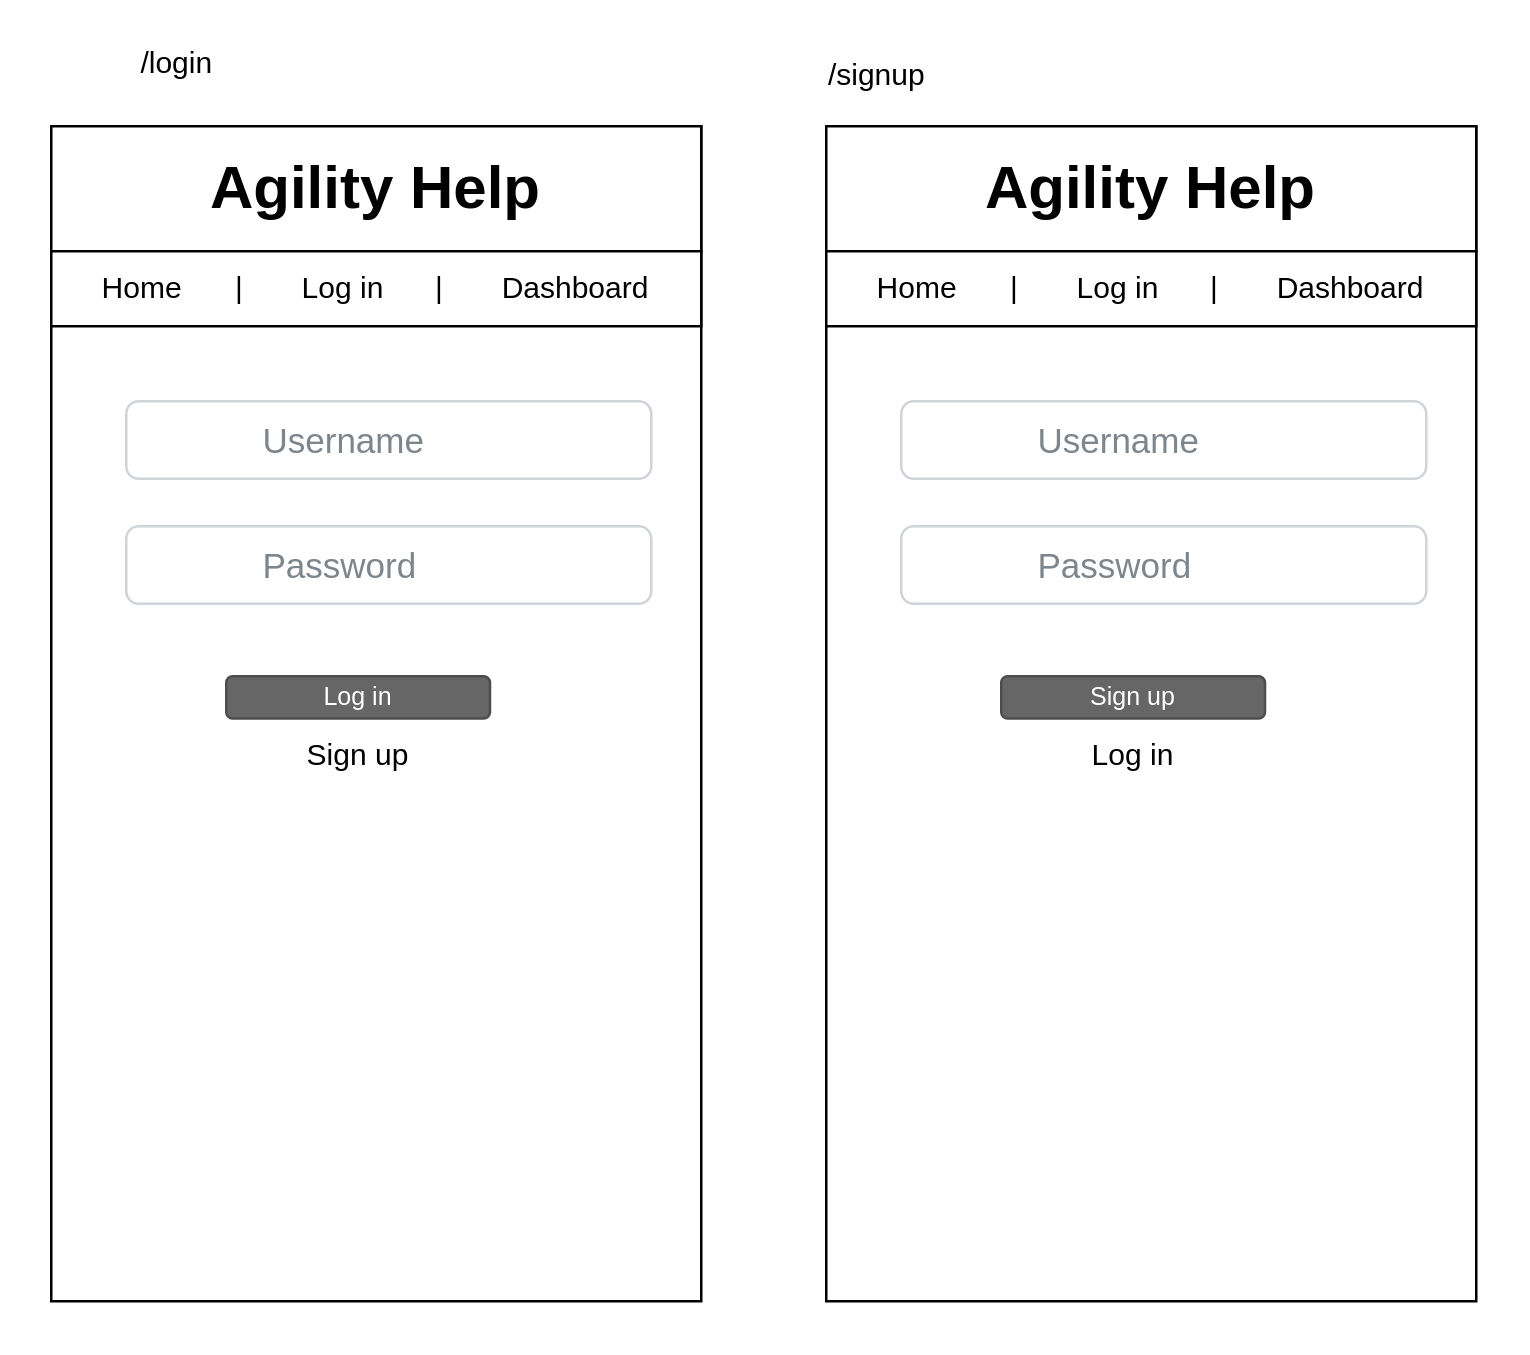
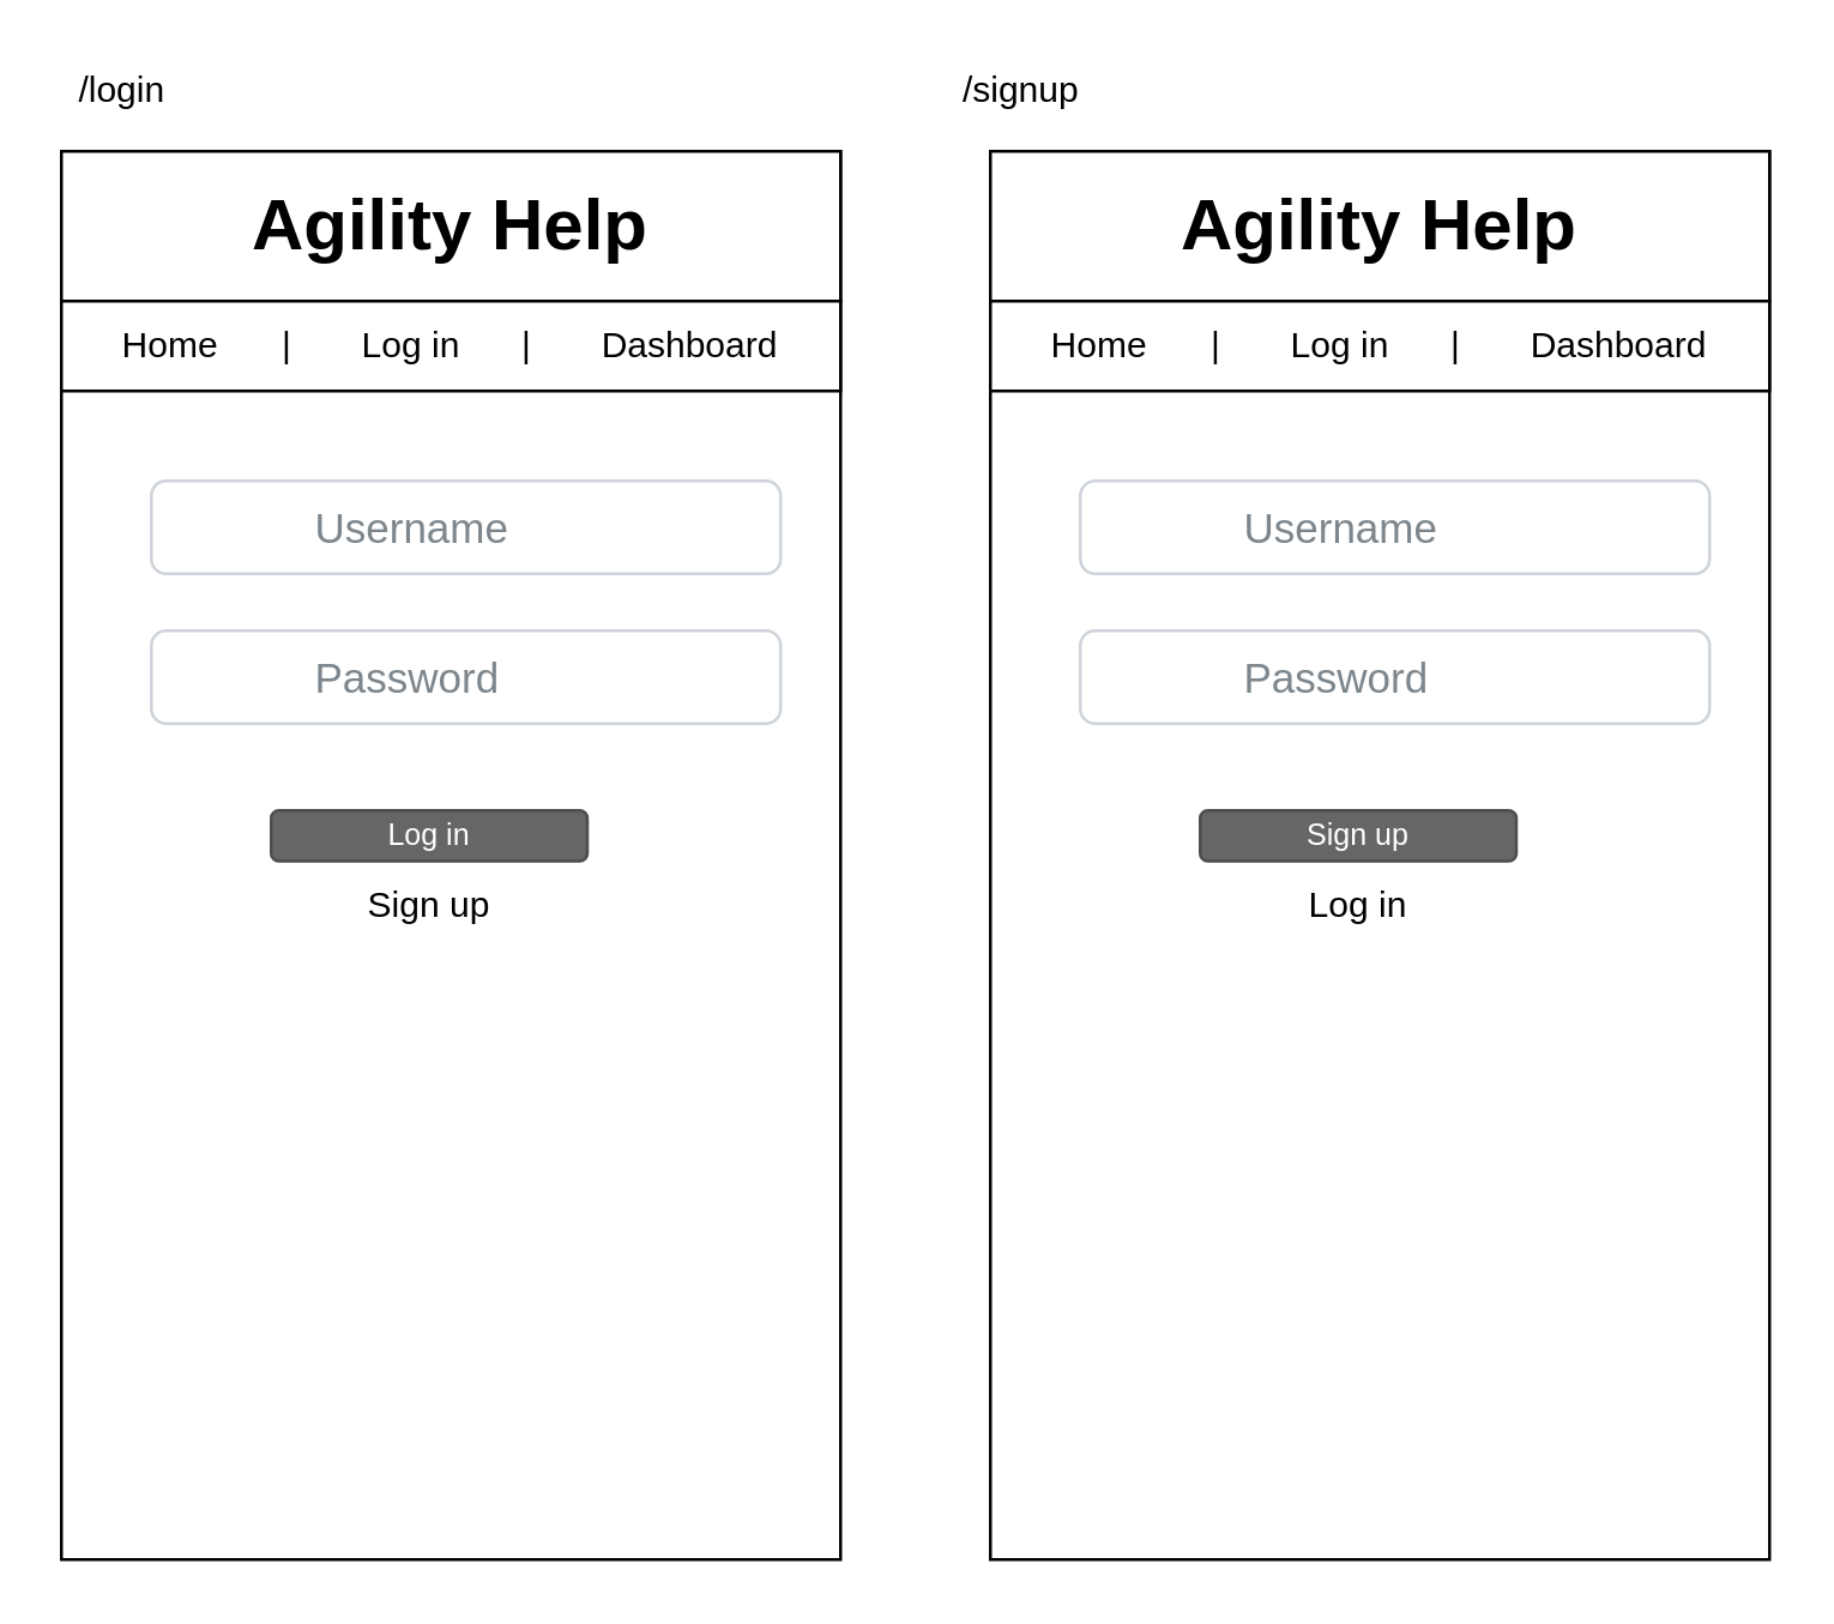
- <mxCell id="16" value="/login" style="text;html=1;resizable=0;autosize=1;align=center;verticalAlign=middle;points=[];fillColor=none;strokeColor=none;rounded=0;" vertex="1" parent="1"><mxGeometry x="50" y="15" width="40" height="20" as="geometry" /></mxCell>
+ <mxCell id="16" value="/login" style="text;html=1;resizable=0;autosize=1;align=center;verticalAlign=middle;points=[];fillColor=none;strokeColor=none;rounded=0;" vertex="1" parent="1"><mxGeometry x="20" y="20" width="40" height="20" as="geometry" /></mxCell>
- <mxCell id="17" value="/signup" style="text;html=1;resizable=0;autosize=1;align=center;verticalAlign=middle;points=[];fillColor=none;strokeColor=none;rounded=0;" vertex="1" parent="1"><mxGeometry x="325" y="20" width="50" height="20" as="geometry" /></mxCell>
+ <mxCell id="17" value="/signup" style="text;html=1;resizable=0;autosize=1;align=center;verticalAlign=middle;points=[];fillColor=none;strokeColor=none;rounded=0;" vertex="1" parent="1"><mxGeometry x="315" y="20" width="50" height="20" as="geometry" /></mxCell>
